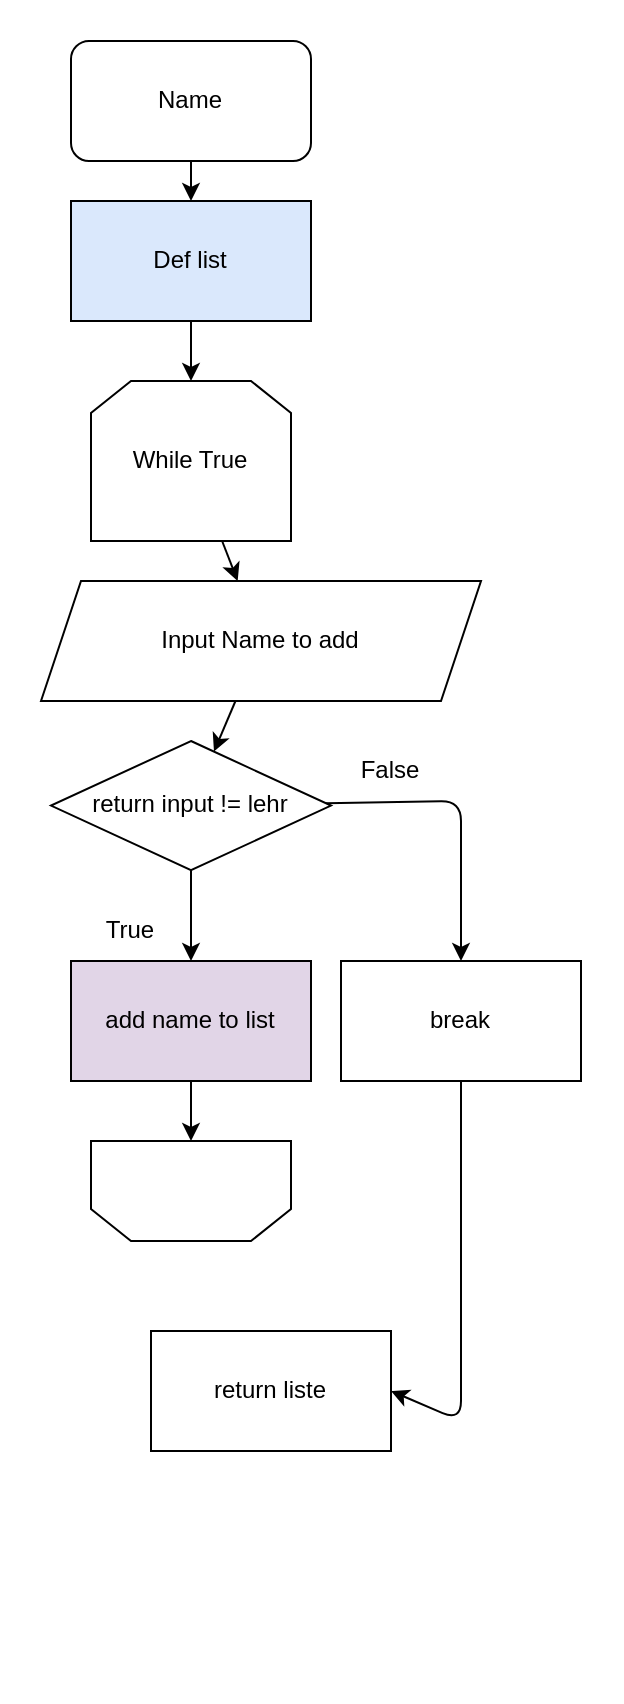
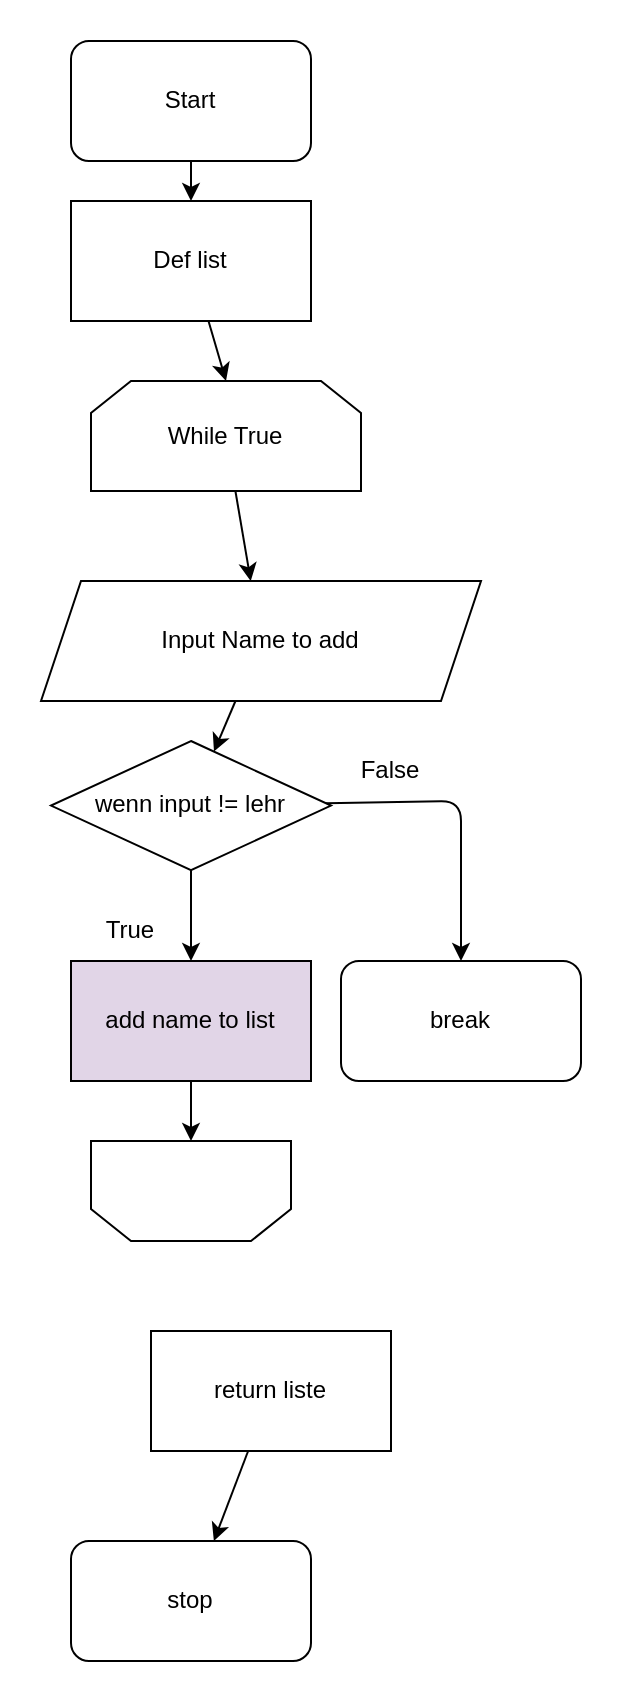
- <mxCell id="3" value="Name" style="rounded=1;whiteSpace=wrap;html=1;" vertex="1" parent="1"><mxGeometry x="35" y="20" width="120" height="60" as="geometry" /></mxCell>
+ <mxCell id="3" value="Start" style="rounded=1;whiteSpace=wrap;html=1;" vertex="1" parent="1"><mxGeometry x="35" y="20" width="120" height="60" as="geometry" /></mxCell>
- <mxCell id="11" value="Def list" style="rounded=0;whiteSpace=wrap;html=1;fillColor=#dae8fc;" vertex="1" parent="1"><mxGeometry x="35" y="100" width="120" height="60" as="geometry" /></mxCell>
+ <mxCell id="11" value="Def list" style="rounded=0;whiteSpace=wrap;html=1;" vertex="1" parent="1"><mxGeometry x="35" y="100" width="120" height="60" as="geometry" /></mxCell>
- <mxCell id="5" value="While True" style="shape=loopLimit;whiteSpace=wrap;html=1;" vertex="1" parent="1"><mxGeometry x="45" y="190" width="100" height="80" as="geometry" /></mxCell>
+ <mxCell id="5" value="While True" style="shape=loopLimit;whiteSpace=wrap;html=1;" vertex="1" parent="1"><mxGeometry x="45" y="190" width="135" height="55" as="geometry" /></mxCell>
- <mxCell id="14" value="return input != lehr" style="rhombus;whiteSpace=wrap;html=1;" vertex="1" parent="1"><mxGeometry x="25" y="370" width="140" height="64.62" as="geometry" /></mxCell>
+ <mxCell id="14" value="wenn input != lehr" style="rhombus;whiteSpace=wrap;html=1;" vertex="1" parent="1"><mxGeometry x="25" y="370" width="140" height="64.62" as="geometry" /></mxCell>
- <mxCell id="22" value="break" style="rounded=0;whiteSpace=wrap;html=1;" vertex="1" parent="1"><mxGeometry x="170" y="480" width="120" height="60" as="geometry" /></mxCell>
+ <mxCell id="22" value="break" style="whiteSpace=wrap;html=1;rounded=1;" vertex="1" parent="1"><mxGeometry x="170" y="480" width="120" height="60" as="geometry" /></mxCell>
- <mxCell id="21" style="edgeStyle=none;html=1;entryX=1;entryY=0.5;entryDx=0;entryDy=0;" edge="1" parent="1" source="22" target="17"><mxGeometry relative="1" as="geometry"><Array as="points"><mxPoint x="230" y="710" /></Array></mxGeometry></mxCell>
+ <mxCell id="16" value="" style="edgeStyle=none;html=1;" edge="1" parent="1" source="17" target="18"><mxGeometry relative="1" as="geometry" /></mxCell>
+ <mxCell id="18" value="stop" style="rounded=1;whiteSpace=wrap;html=1;" vertex="1" parent="1"><mxGeometry x="35" y="770" width="120" height="60" as="geometry" /></mxCell>
